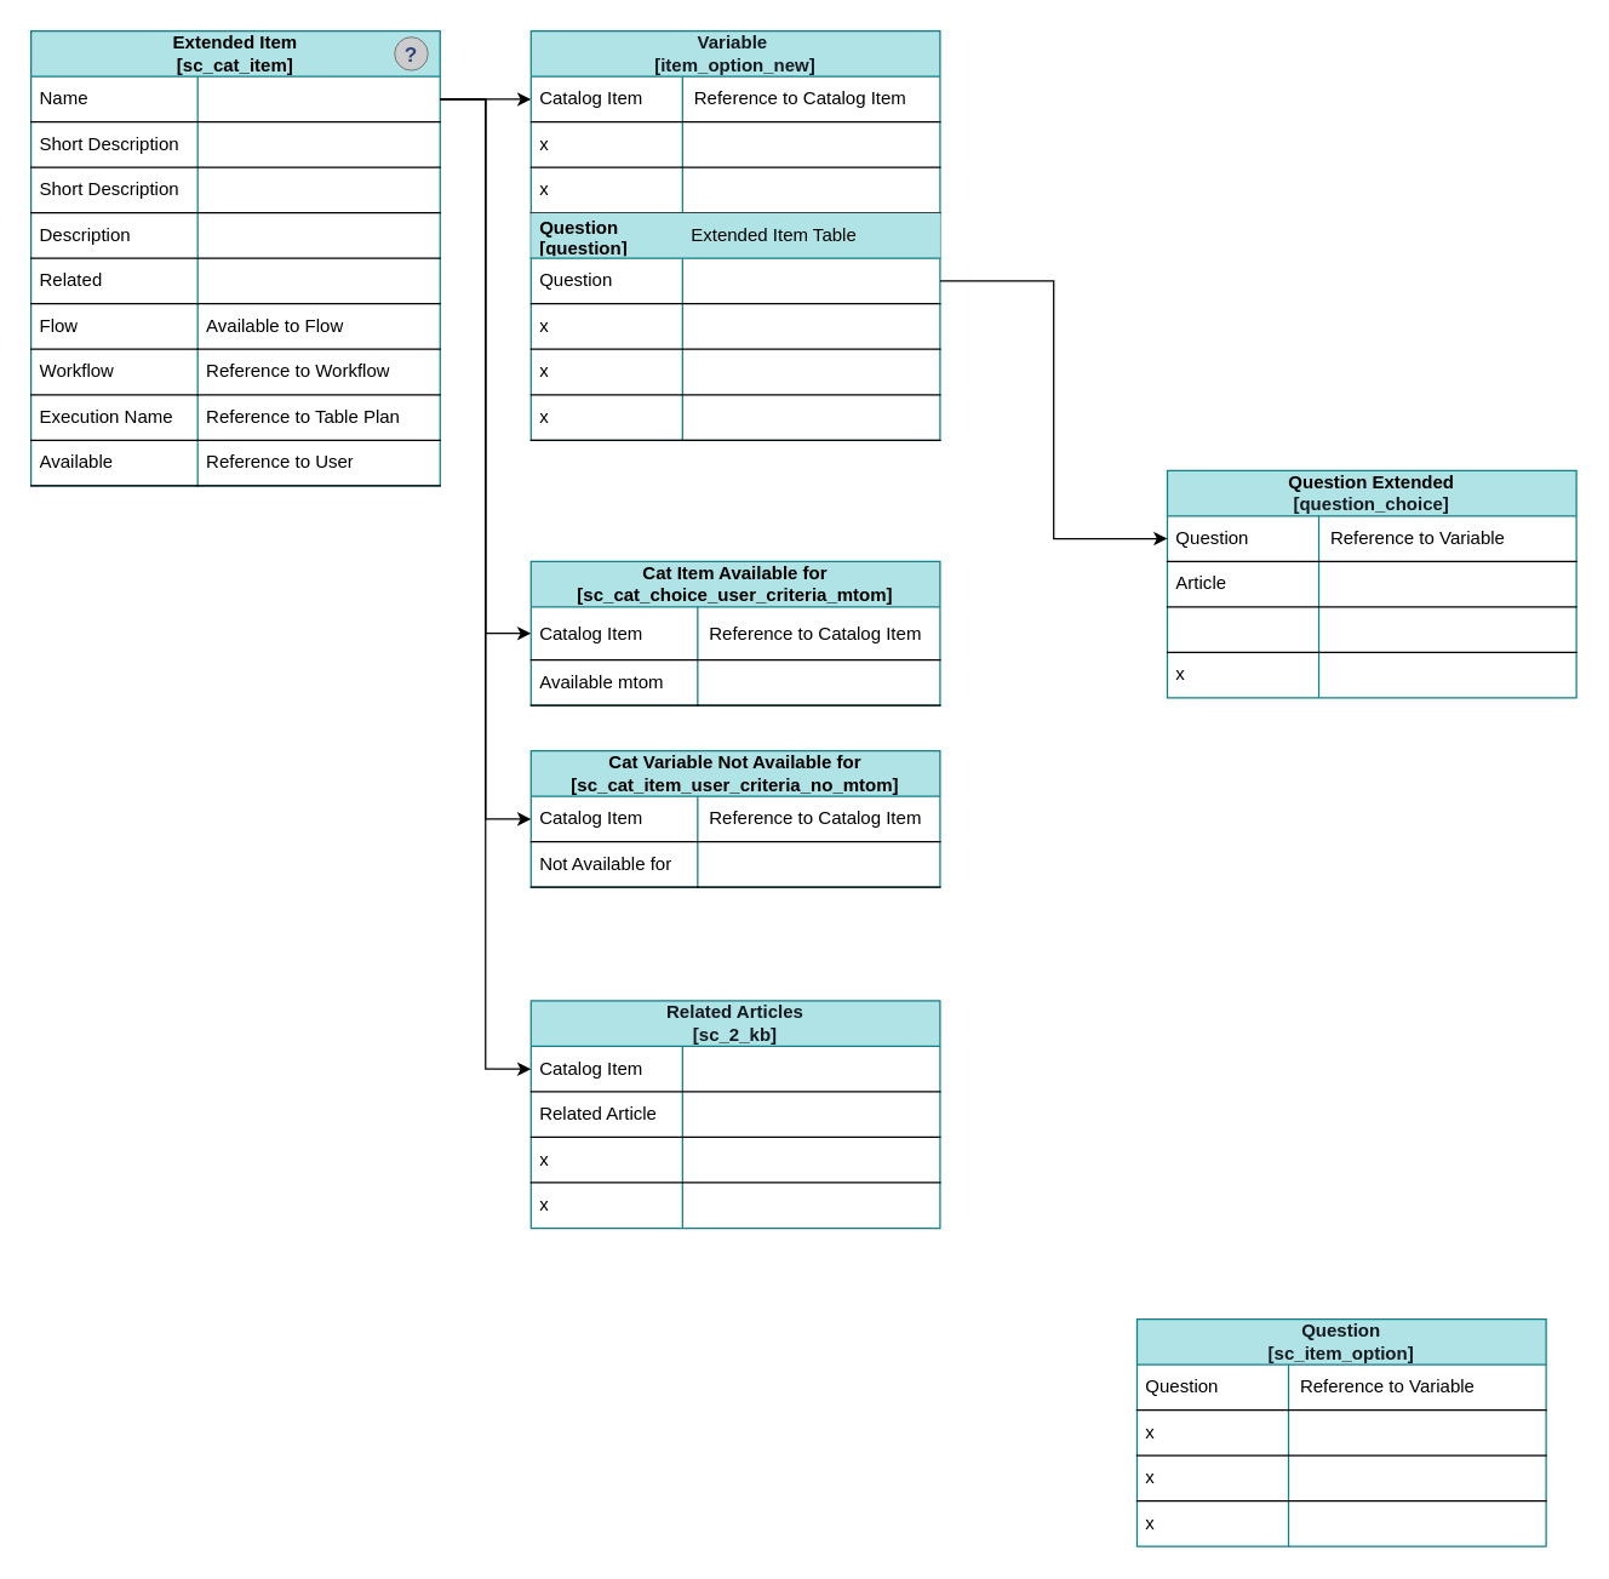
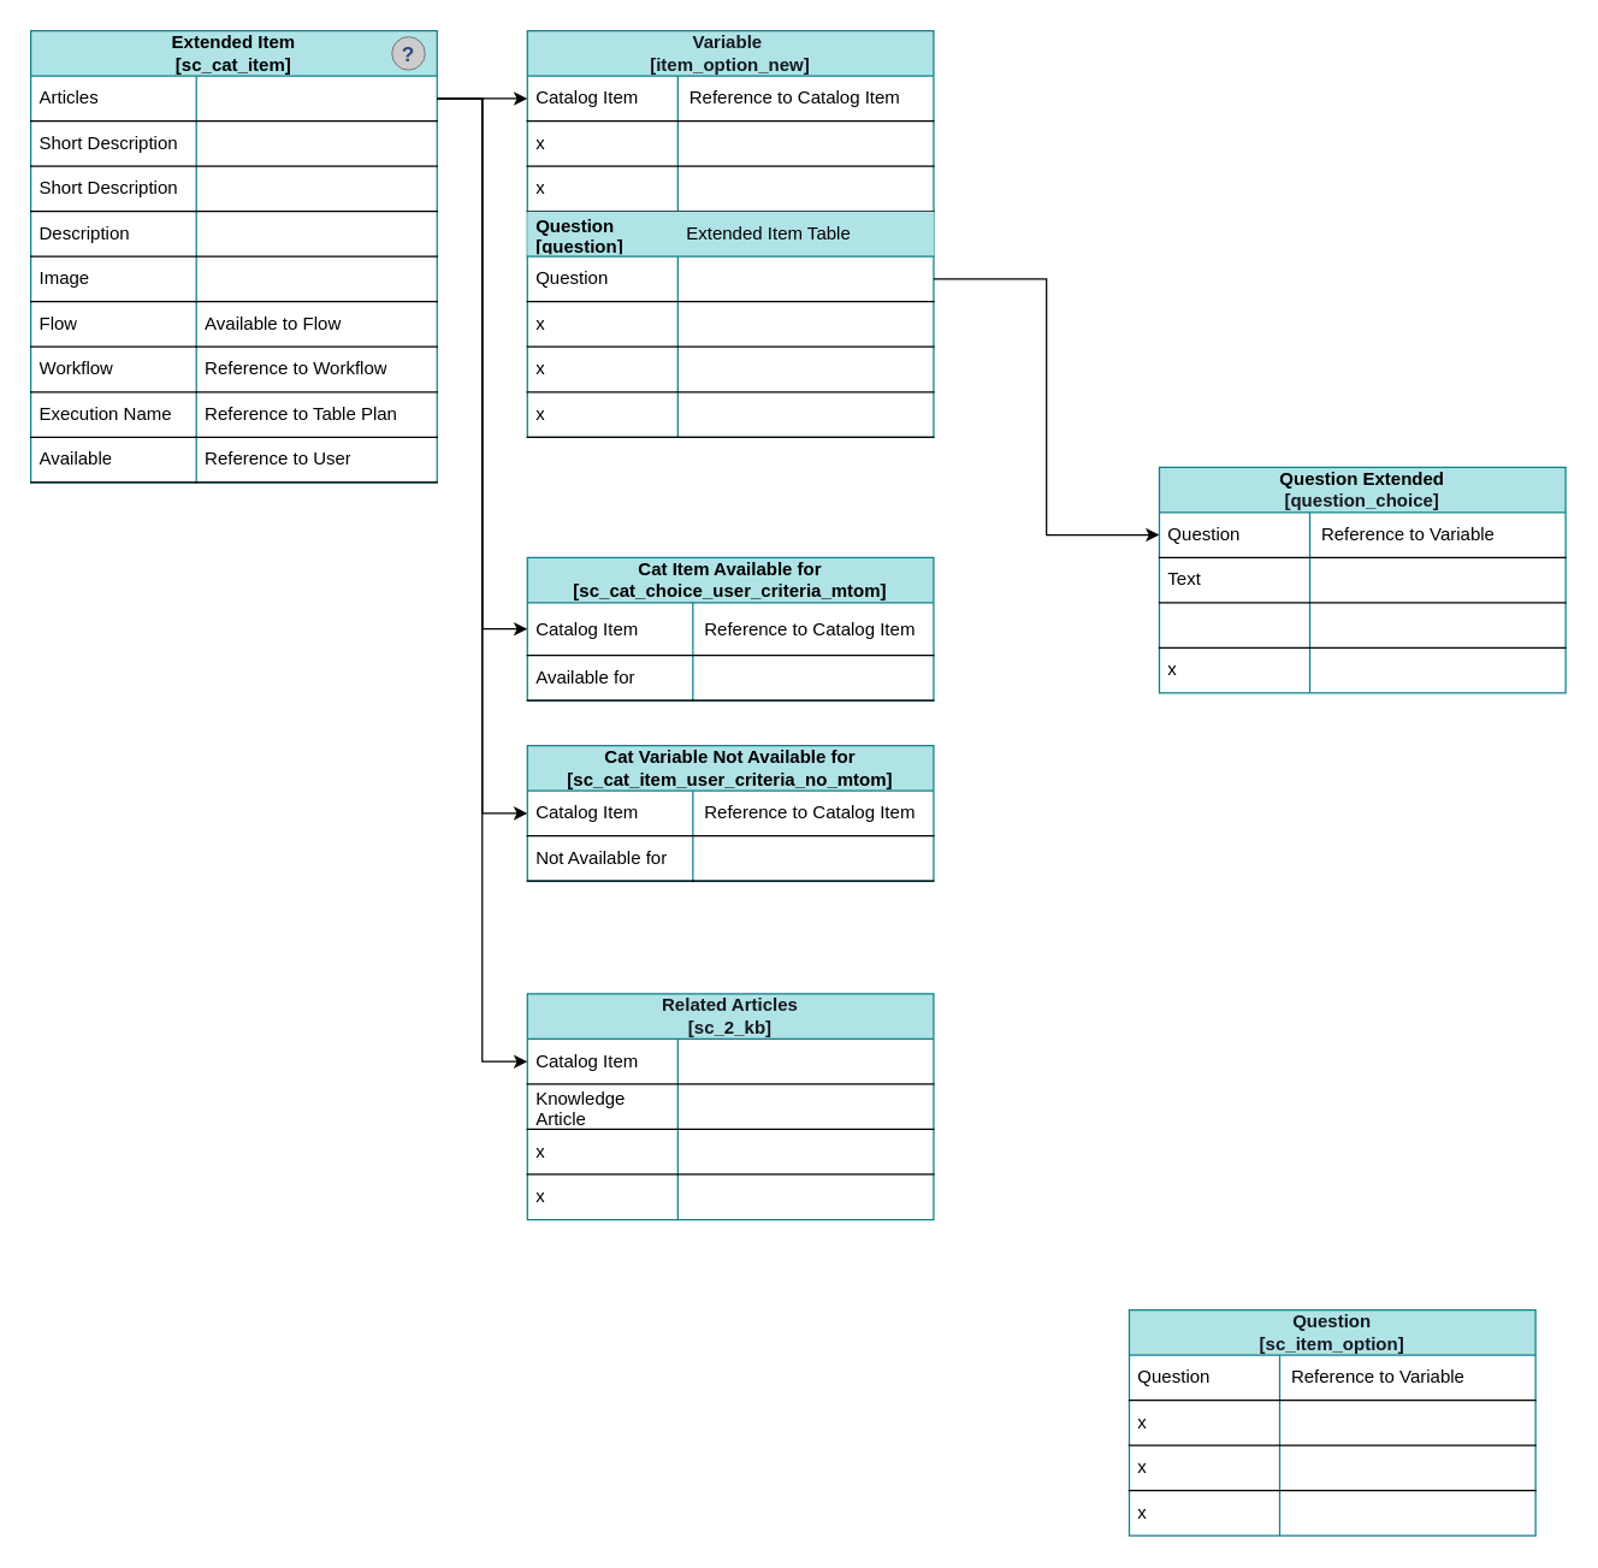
- <mxCell id="18" value="Name" style="shape=partialRectangle;connectable=0;fillColor=none;top=0;left=0;bottom=0;right=0;fontStyle=0;overflow=hidden;html=1;whiteSpace=wrap;align=left;spacingLeft=4;spacingRight=4;" parent="17" vertex="1"><mxGeometry width="110" height="30" as="geometry"><mxRectangle width="110" height="30" as="alternateBounds" /></mxGeometry></mxCell>
+ <mxCell id="18" value="Articles" style="shape=partialRectangle;connectable=0;fillColor=none;top=0;left=0;bottom=0;right=0;fontStyle=0;overflow=hidden;html=1;whiteSpace=wrap;align=left;spacingLeft=4;spacingRight=4;" parent="17" vertex="1"><mxGeometry width="110" height="30" as="geometry"><mxRectangle width="110" height="30" as="alternateBounds" /></mxGeometry></mxCell>
- <mxCell id="30" value="Related" style="shape=partialRectangle;connectable=0;fillColor=none;top=0;left=0;bottom=1;right=0;editable=1;overflow=hidden;html=1;whiteSpace=wrap;align=left;spacingLeft=4;spacingRight=4;" parent="29" vertex="1"><mxGeometry width="110" height="30" as="geometry"><mxRectangle width="110" height="30" as="alternateBounds" /></mxGeometry></mxCell>
+ <mxCell id="30" value="Image" style="shape=partialRectangle;connectable=0;fillColor=none;top=0;left=0;bottom=1;right=0;editable=1;overflow=hidden;html=1;whiteSpace=wrap;align=left;spacingLeft=4;spacingRight=4;" parent="29" vertex="1"><mxGeometry width="110" height="30" as="geometry"><mxRectangle width="110" height="30" as="alternateBounds" /></mxGeometry></mxCell>
- <mxCell id="105" value="Article" style="shape=partialRectangle;connectable=0;fillColor=none;top=0;left=0;bottom=0;right=0;editable=1;overflow=hidden;html=1;whiteSpace=wrap;align=left;spacingLeft=4;spacingRight=4;" vertex="1" parent="104"><mxGeometry width="100" height="30" as="geometry"><mxRectangle width="100" height="30" as="alternateBounds" /></mxGeometry></mxCell>
+ <mxCell id="105" value="Text" style="shape=partialRectangle;connectable=0;fillColor=none;top=0;left=0;bottom=0;right=0;editable=1;overflow=hidden;html=1;whiteSpace=wrap;align=left;spacingLeft=4;spacingRight=4;" vertex="1" parent="104"><mxGeometry width="100" height="30" as="geometry"><mxRectangle width="100" height="30" as="alternateBounds" /></mxGeometry></mxCell>
- <mxCell id="7" value="Available mtom" style="shape=partialRectangle;connectable=0;fillColor=none;top=0;left=0;bottom=1;right=0;editable=1;overflow=hidden;html=1;whiteSpace=wrap;align=left;spacingLeft=4;spacingRight=4;" parent="6" vertex="1"><mxGeometry width="110" height="30" as="geometry"><mxRectangle width="110" height="30" as="alternateBounds" /></mxGeometry></mxCell>
+ <mxCell id="7" value="Available for" style="shape=partialRectangle;connectable=0;fillColor=none;top=0;left=0;bottom=1;right=0;editable=1;overflow=hidden;html=1;whiteSpace=wrap;align=left;spacingLeft=4;spacingRight=4;" parent="6" vertex="1"><mxGeometry width="110" height="30" as="geometry"><mxRectangle width="110" height="30" as="alternateBounds" /></mxGeometry></mxCell>
- <mxCell id="49" value="Related Article" style="shape=partialRectangle;connectable=0;fillColor=none;top=0;left=0;bottom=0;right=0;editable=1;overflow=hidden;html=1;whiteSpace=wrap;align=left;spacingLeft=4;spacingRight=4;" parent="48" vertex="1"><mxGeometry width="100" height="30" as="geometry"><mxRectangle width="100" height="30" as="alternateBounds" /></mxGeometry></mxCell>
+ <mxCell id="49" value="Knowledge Article" style="shape=partialRectangle;connectable=0;fillColor=none;top=0;left=0;bottom=0;right=0;editable=1;overflow=hidden;html=1;whiteSpace=wrap;align=left;spacingLeft=4;spacingRight=4;" parent="48" vertex="1"><mxGeometry width="100" height="30" as="geometry"><mxRectangle width="100" height="30" as="alternateBounds" /></mxGeometry></mxCell>
